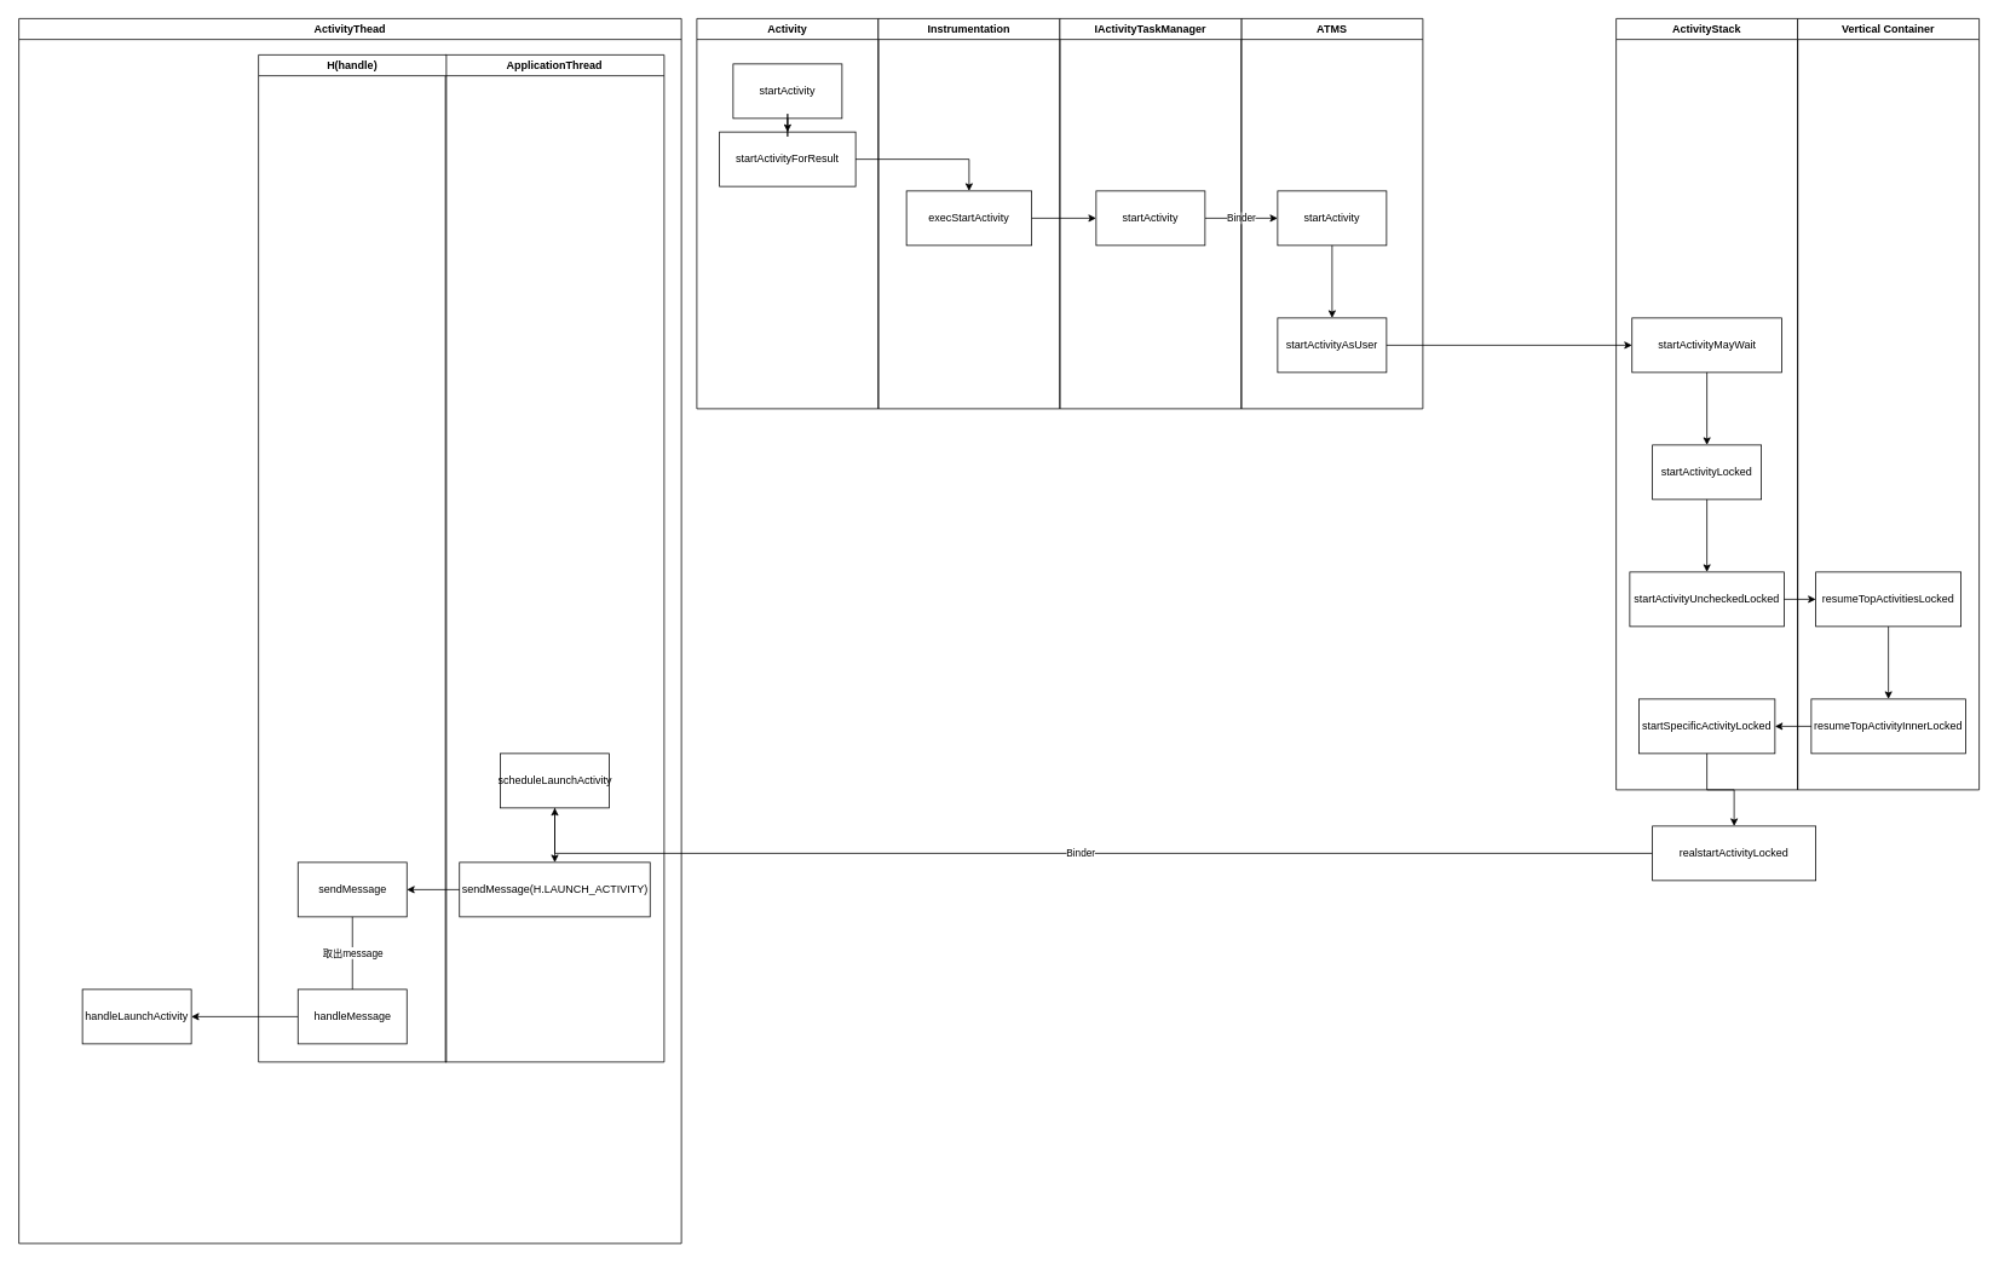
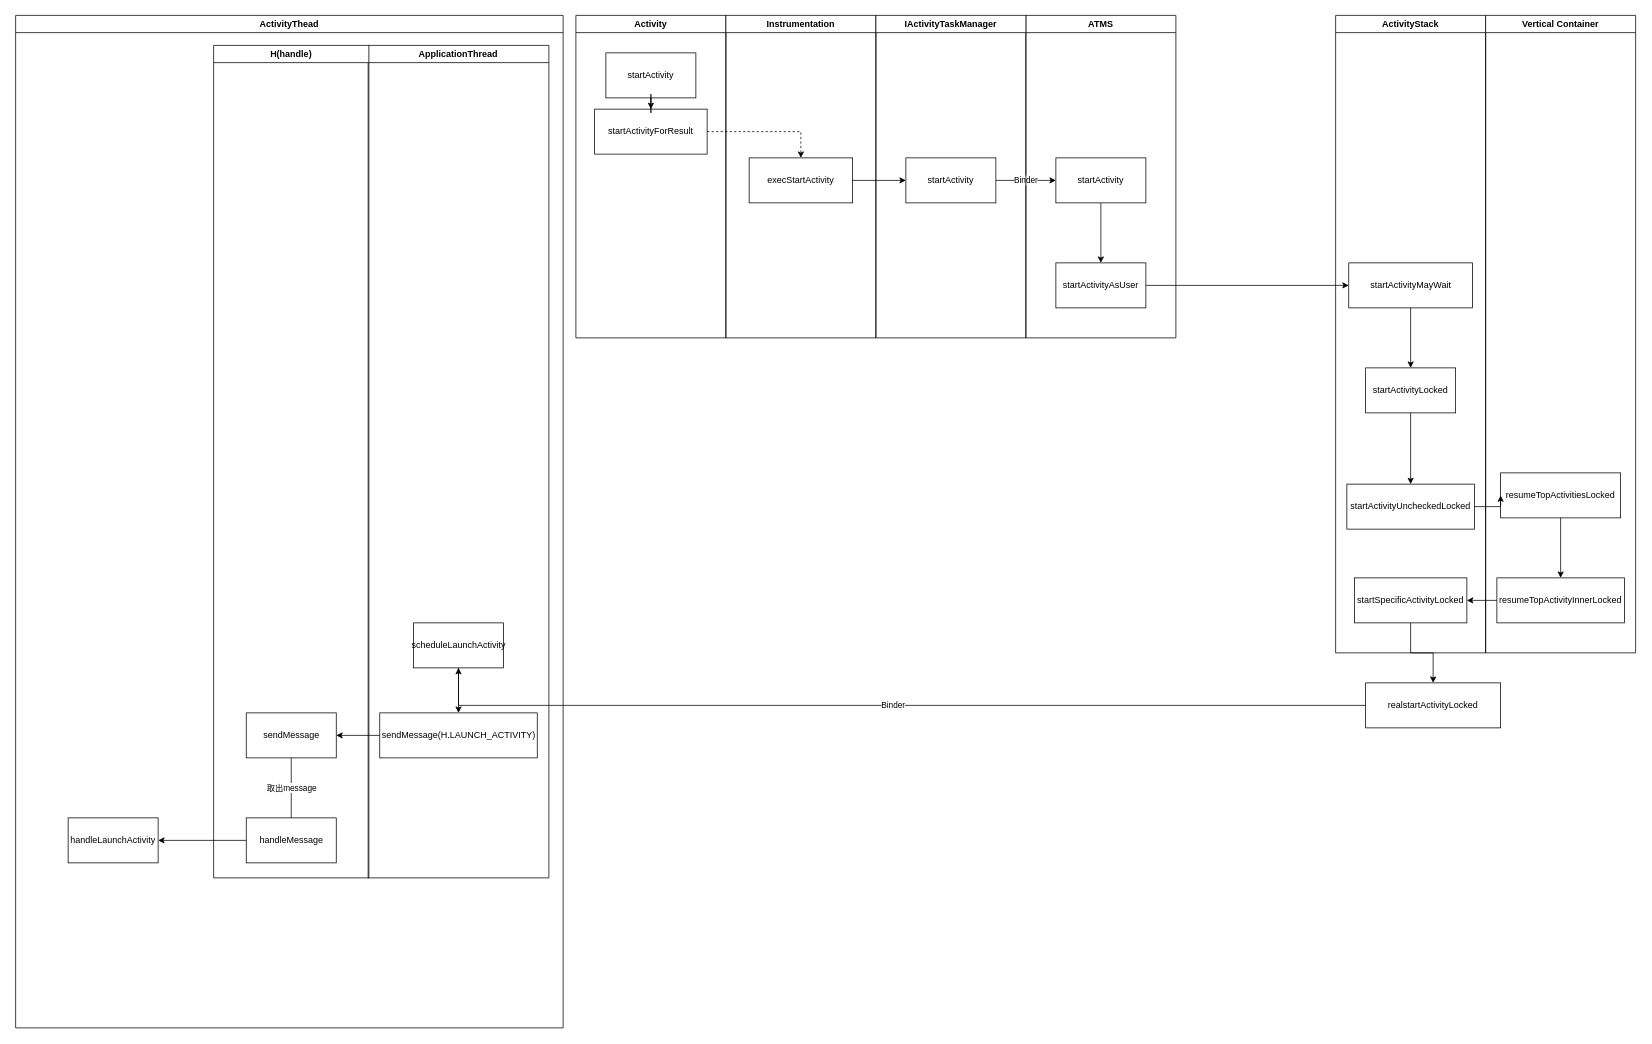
- <mxCell id="6" value="" style="edgeStyle=orthogonalEdgeStyle;rounded=0;orthogonalLoop=1;jettySize=auto;html=1;" parent="1" source="4" target="8" edge="1"><mxGeometry relative="1" as="geometry" /></mxCell>
+ <mxCell id="6" value="" style="edgeStyle=orthogonalEdgeStyle;rounded=0;orthogonalLoop=1;jettySize=auto;html=1;dashed=1;" parent="1" source="4" target="8" edge="1"><mxGeometry relative="1" as="geometry" /></mxCell>
- <mxCell id="18" value="&lt;span&gt;startActivityUncheckedLocked&lt;/span&gt;" style="whiteSpace=wrap;html=1;rounded=0;" vertex="1" parent="14"><mxGeometry x="15" y="610" width="170" height="60" as="geometry" /></mxCell>
+ <mxCell id="18" value="&lt;span&gt;startActivityUncheckedLocked&lt;/span&gt;" style="whiteSpace=wrap;html=1;rounded=0;" vertex="1" parent="14"><mxGeometry x="15" y="625" width="170" height="60" as="geometry" /></mxCell>
